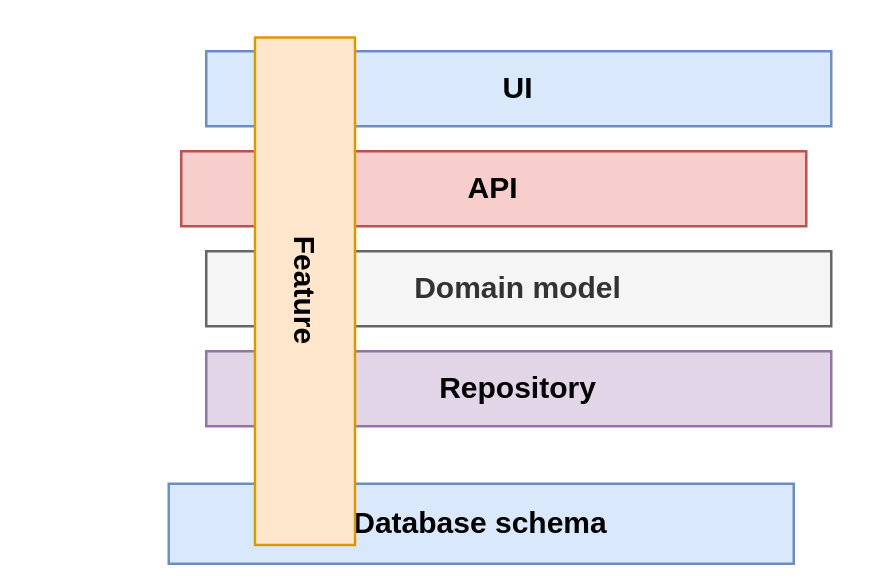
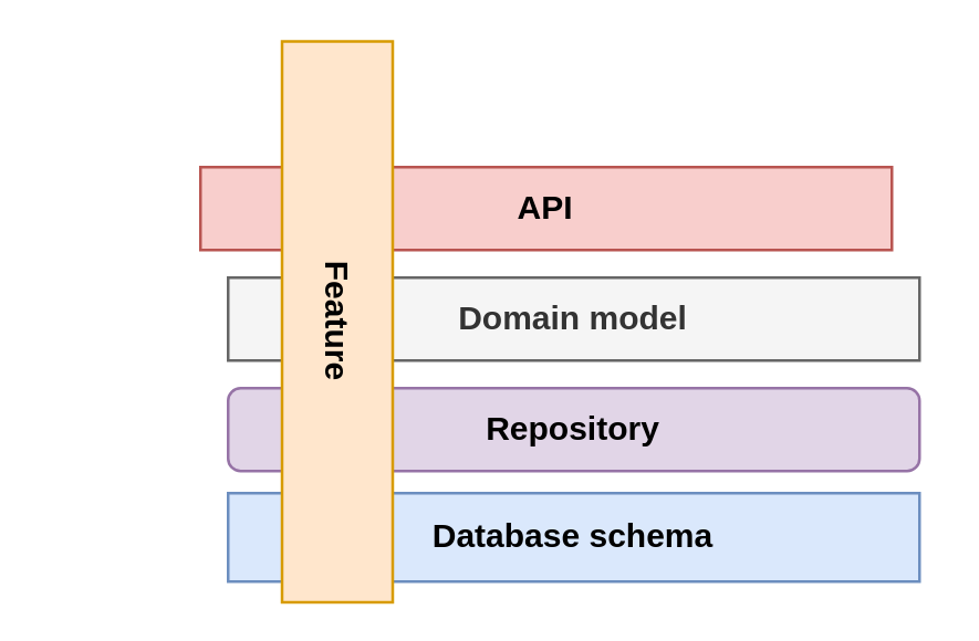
- <mxCell id="4" value="UI" style="rounded=0;whiteSpace=wrap;html=1;fillColor=#dae8fc;strokeColor=#6c8ebf;fontColor=#000000;fontStyle=1" parent="1" vertex="1"><mxGeometry x="82" y="20" width="250" height="30" as="geometry" /></mxCell>
- <mxCell id="6" value="Repository" style="rounded=0;whiteSpace=wrap;html=1;fillColor=#e1d5e7;strokeColor=#9673a6;fontStyle=1" parent="1" vertex="1"><mxGeometry x="82" y="140" width="250" height="30" as="geometry" /></mxCell>
+ <mxCell id="6" value="Repository" style="whiteSpace=wrap;html=1;fillColor=#e1d5e7;strokeColor=#9673a6;fontStyle=1;rounded=1;" parent="1" vertex="1"><mxGeometry x="82" y="140" width="250" height="30" as="geometry" /></mxCell>
- <mxCell id="2" value="Database schema" style="rounded=0;whiteSpace=wrap;html=1;fillColor=#dae8fc;strokeColor=#6c8ebf;fontStyle=1" parent="1" vertex="1"><mxGeometry x="67" y="193" width="250" height="32" as="geometry" /></mxCell>
+ <mxCell id="2" value="Database schema" style="rounded=0;whiteSpace=wrap;html=1;fillColor=#dae8fc;strokeColor=#6c8ebf;fontStyle=1" parent="1" vertex="1"><mxGeometry x="82" y="178" width="250" height="32" as="geometry" /></mxCell>
